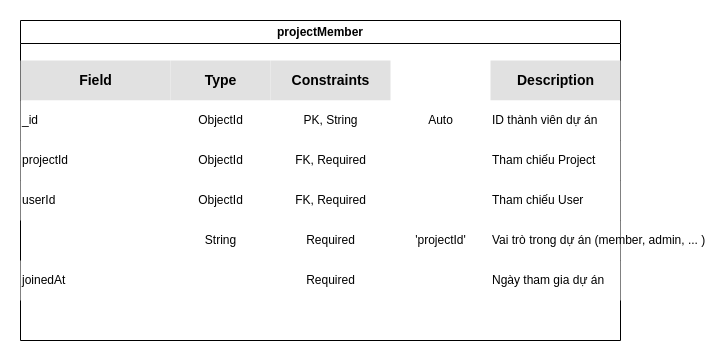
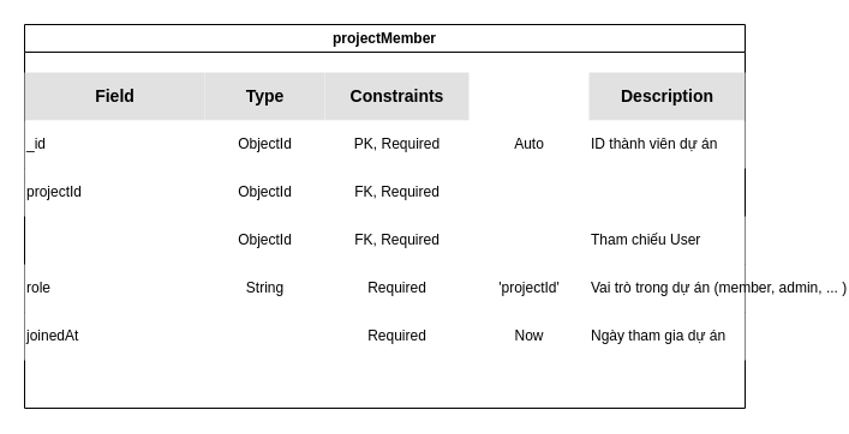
- <mxCell id="9" value="PK, String" style="table;html=1;strokeColor=none;fillColor=#fff;align=center;verticalAlign=middle;" parent="2" vertex="1"><mxGeometry x="250" y="80" width="120" height="40" as="geometry" /></mxCell>
+ <mxCell id="9" value="PK, Required" style="table;html=1;strokeColor=none;fillColor=#fff;align=center;verticalAlign=middle;" parent="2" vertex="1"><mxGeometry x="250" y="80" width="120" height="40" as="geometry" /></mxCell>
- <mxCell id="16" value="Tham chiếu Project" style="table;html=1;strokeColor=none;fillColor=#fff;align=left;verticalAlign=middle;" parent="2" vertex="1"><mxGeometry x="470" y="120" width="130" height="40" as="geometry" /></mxCell>
- <mxCell id="17" value="userId" style="table;html=1;strokeColor=none;fillColor=#fff;align=left;verticalAlign=middle;" parent="2" vertex="1"><mxGeometry y="160" width="150" height="40" as="geometry" /></mxCell>
+ <mxCell id="22" value="role" style="table;html=1;strokeColor=none;fillColor=#fff;align=left;verticalAlign=middle;" parent="2" vertex="1"><mxGeometry y="200" width="150" height="40" as="geometry" /></mxCell>
+ <mxCell id="29" value="Now" style="table;html=1;strokeColor=none;fillColor=#fff;align=center;verticalAlign=middle;" parent="2" vertex="1"><mxGeometry x="370" y="240" width="100" height="40" as="geometry" /></mxCell>
